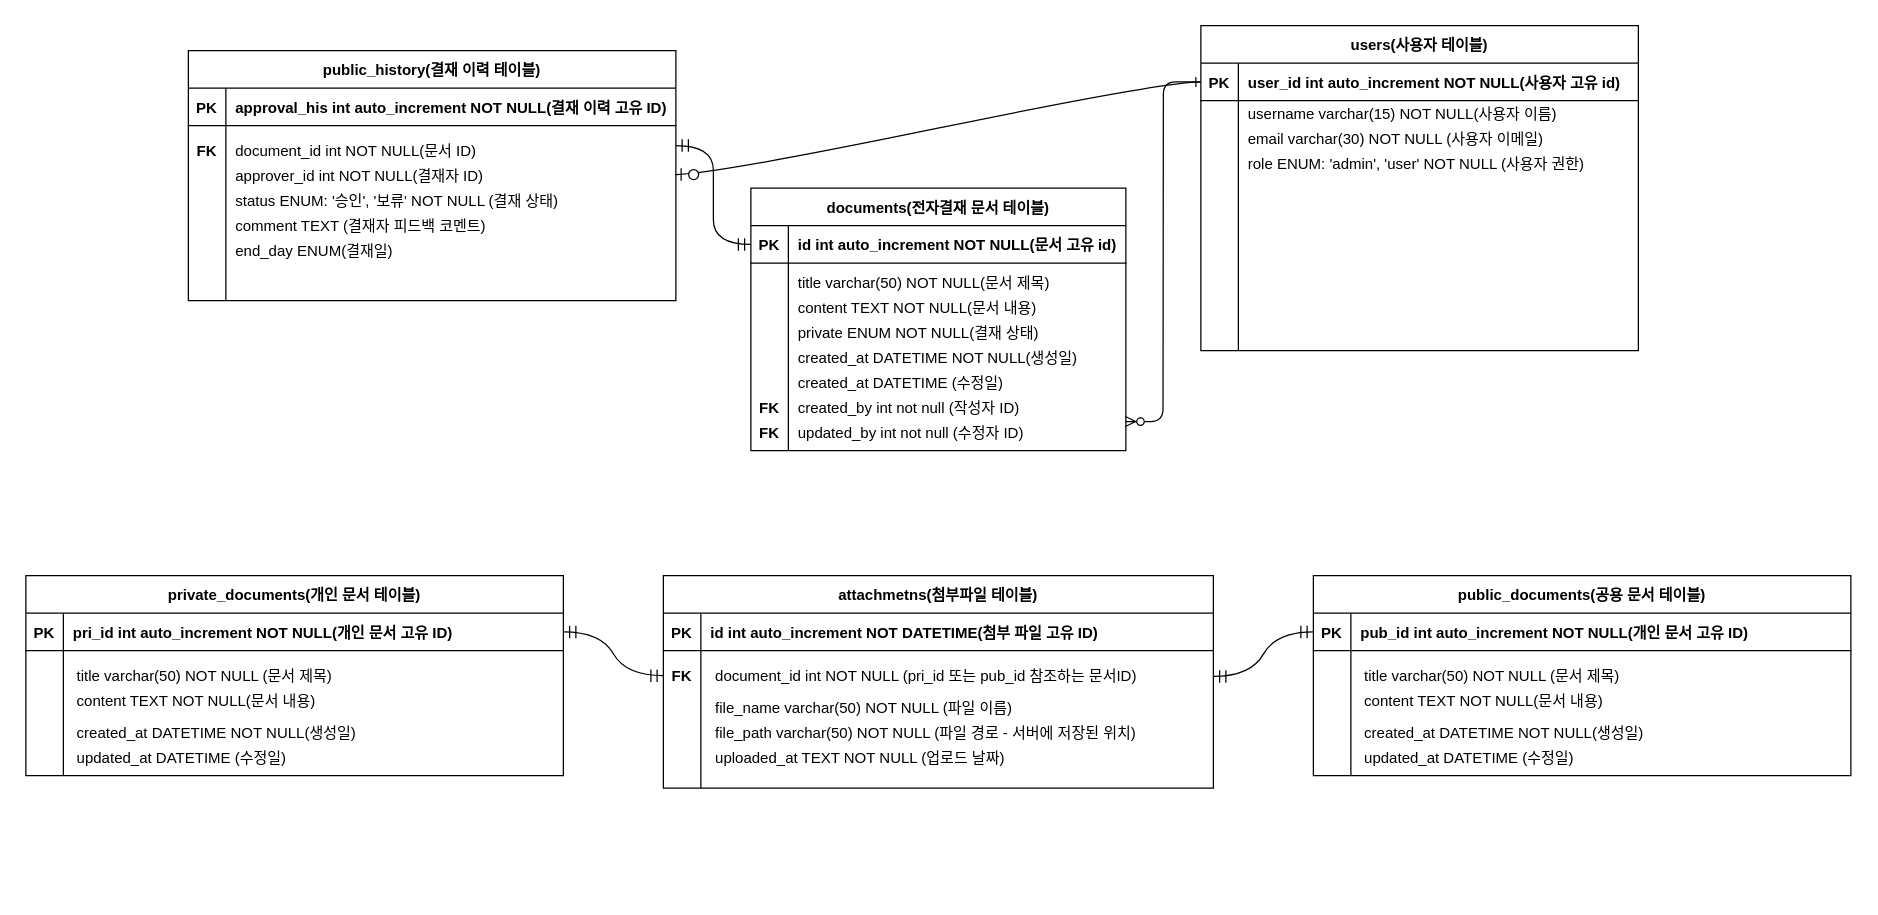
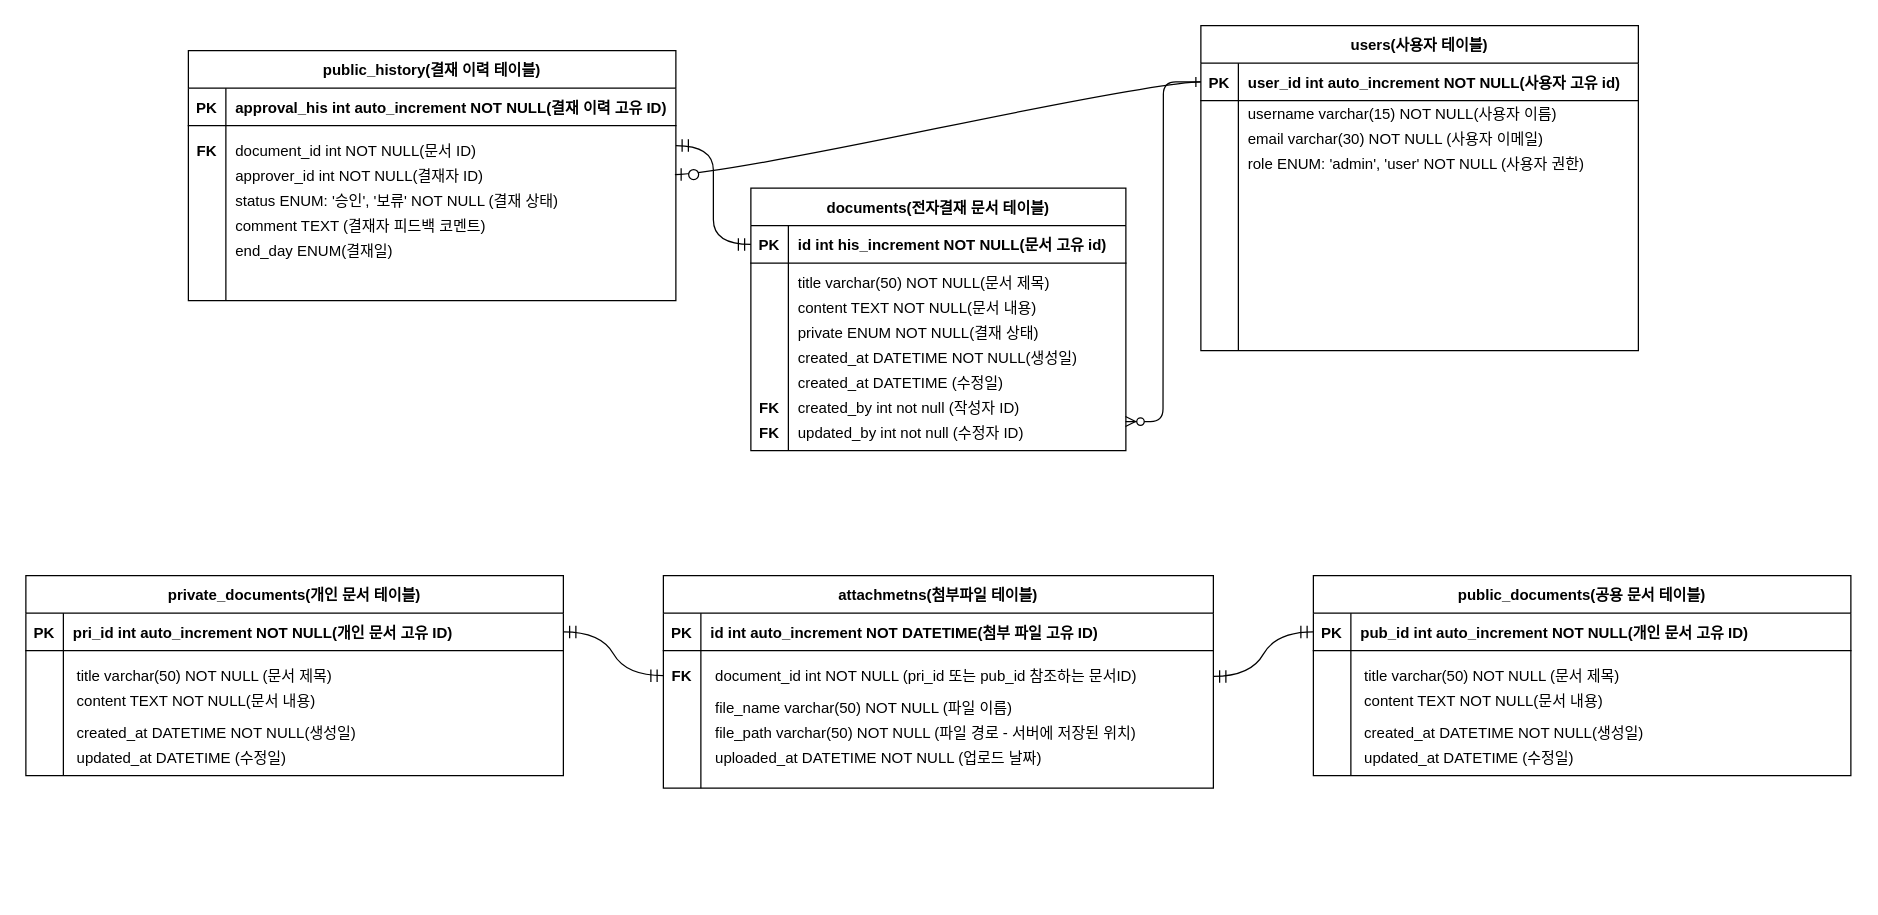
- <mxCell id="35" value="id int auto_increment NOT NULL(문서 고유 id)" style="shape=partialRectangle;overflow=hidden;connectable=0;fillColor=none;top=0;left=0;bottom=0;right=0;align=left;spacingLeft=6;fontStyle=1;" parent="33" vertex="1"><mxGeometry x="30" width="270" height="30" as="geometry"><mxRectangle width="270" height="30" as="alternateBounds" /></mxGeometry></mxCell>
+ <mxCell id="35" value="id int his_increment NOT NULL(문서 고유 id)" style="shape=partialRectangle;overflow=hidden;connectable=0;fillColor=none;top=0;left=0;bottom=0;right=0;align=left;spacingLeft=6;fontStyle=1;" parent="33" vertex="1"><mxGeometry x="30" width="270" height="30" as="geometry"><mxRectangle width="270" height="30" as="alternateBounds" /></mxGeometry></mxCell>
- <mxCell id="73" value="uploaded_at TEXT NOT NULL (업로드 날짜)" style="shape=partialRectangle;overflow=hidden;connectable=0;fillColor=none;top=0;left=0;bottom=0;right=0;align=left;spacingLeft=6;" parent="62" vertex="1"><mxGeometry x="33.85" y="130" width="386.15" height="30" as="geometry"><mxRectangle width="300" height="30" as="alternateBounds" /></mxGeometry></mxCell>
+ <mxCell id="73" value="uploaded_at DATETIME NOT NULL (업로드 날짜)" style="shape=partialRectangle;overflow=hidden;connectable=0;fillColor=none;top=0;left=0;bottom=0;right=0;align=left;spacingLeft=6;" parent="62" vertex="1"><mxGeometry x="33.85" y="130" width="386.15" height="30" as="geometry"><mxRectangle width="300" height="30" as="alternateBounds" /></mxGeometry></mxCell>
